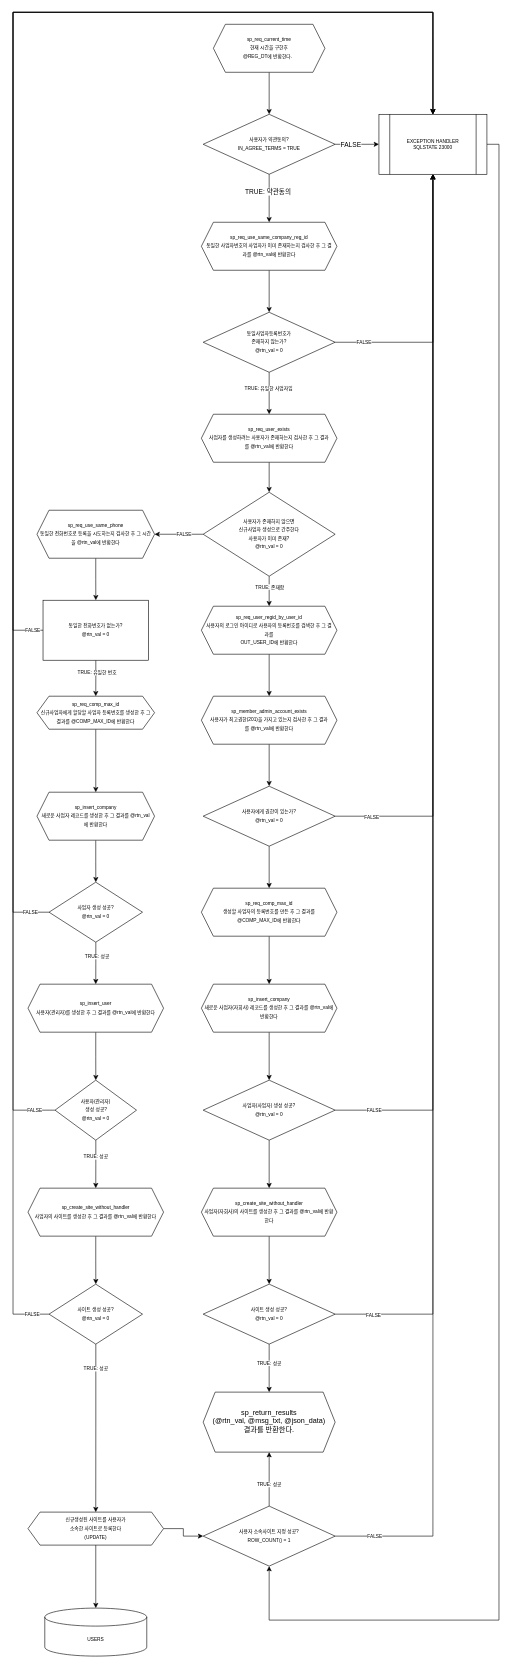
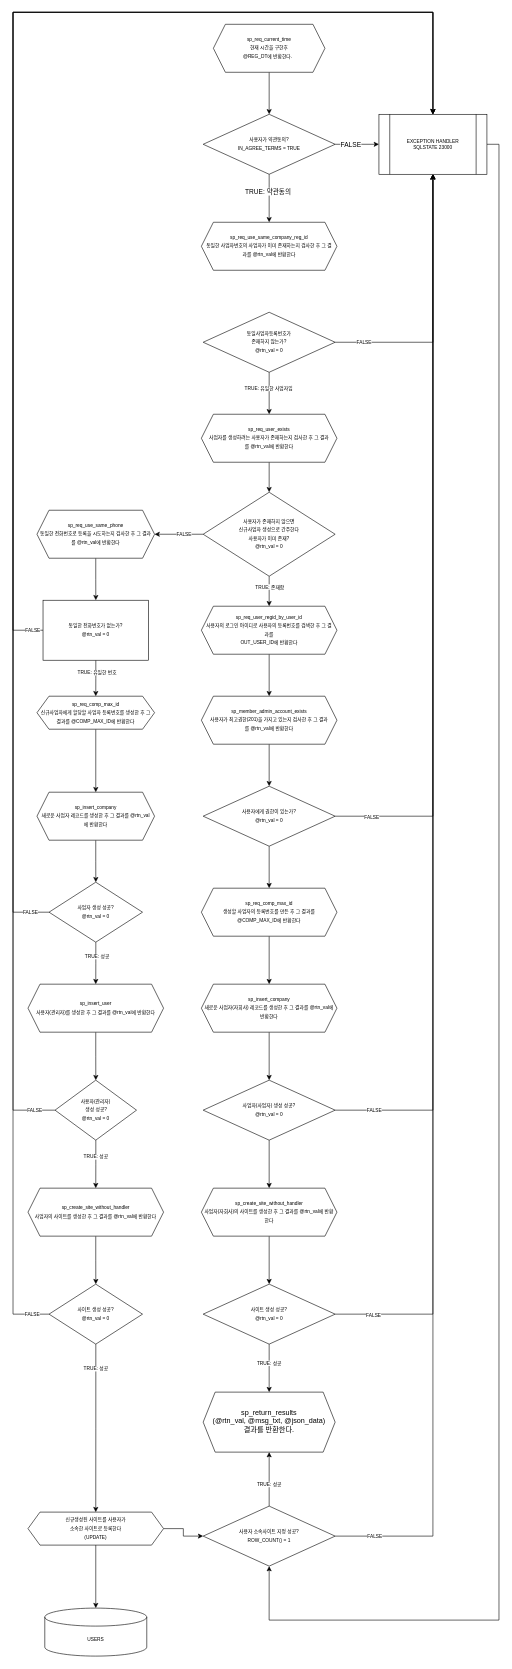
- <mxCell id="12" value="" style="edgeStyle=orthogonalEdgeStyle;rounded=0;orthogonalLoop=1;jettySize=auto;html=1;" parent="1" source="13" target="18" edge="1"><mxGeometry relative="1" as="geometry" /></mxCell>
- <mxCell id="50" value="&lt;span style=&quot;font-size: 8px&quot;&gt;sp_req_use_same_phone&lt;/span&gt;&lt;br style=&quot;font-size: 8px&quot;&gt;&lt;span style=&quot;font-size: 8px&quot;&gt;동일한 전화번호로 등록을 시도하는지 검사한 후 그 시간을&amp;nbsp;&lt;/span&gt;&lt;span style=&quot;font-size: 8px&quot;&gt;@rtn_val에 반환한다&lt;/span&gt;" style="shape=hexagon;perimeter=hexagonPerimeter2;whiteSpace=wrap;html=1;fixedSize=1;shadow=0;strokeWidth=1;spacing=6;spacingTop=-4;" parent="1" vertex="1"><mxGeometry x="60.93" y="850" width="196" height="80" as="geometry" /></mxCell>
+ <mxCell id="50" value="&lt;span style=&quot;font-size: 8px&quot;&gt;sp_req_use_same_phone&lt;/span&gt;&lt;br style=&quot;font-size: 8px&quot;&gt;&lt;span style=&quot;font-size: 8px&quot;&gt;동일한 전화번호로 등록을 시도하는지 검사한 후 그 결과를&amp;nbsp;&lt;/span&gt;&lt;span style=&quot;font-size: 8px&quot;&gt;@rtn_val에 반환한다&lt;/span&gt;" style="shape=hexagon;perimeter=hexagonPerimeter2;whiteSpace=wrap;html=1;fixedSize=1;shadow=0;strokeWidth=1;spacing=6;spacingTop=-4;" parent="1" vertex="1"><mxGeometry x="60.93" y="850" width="196" height="80" as="geometry" /></mxCell>
